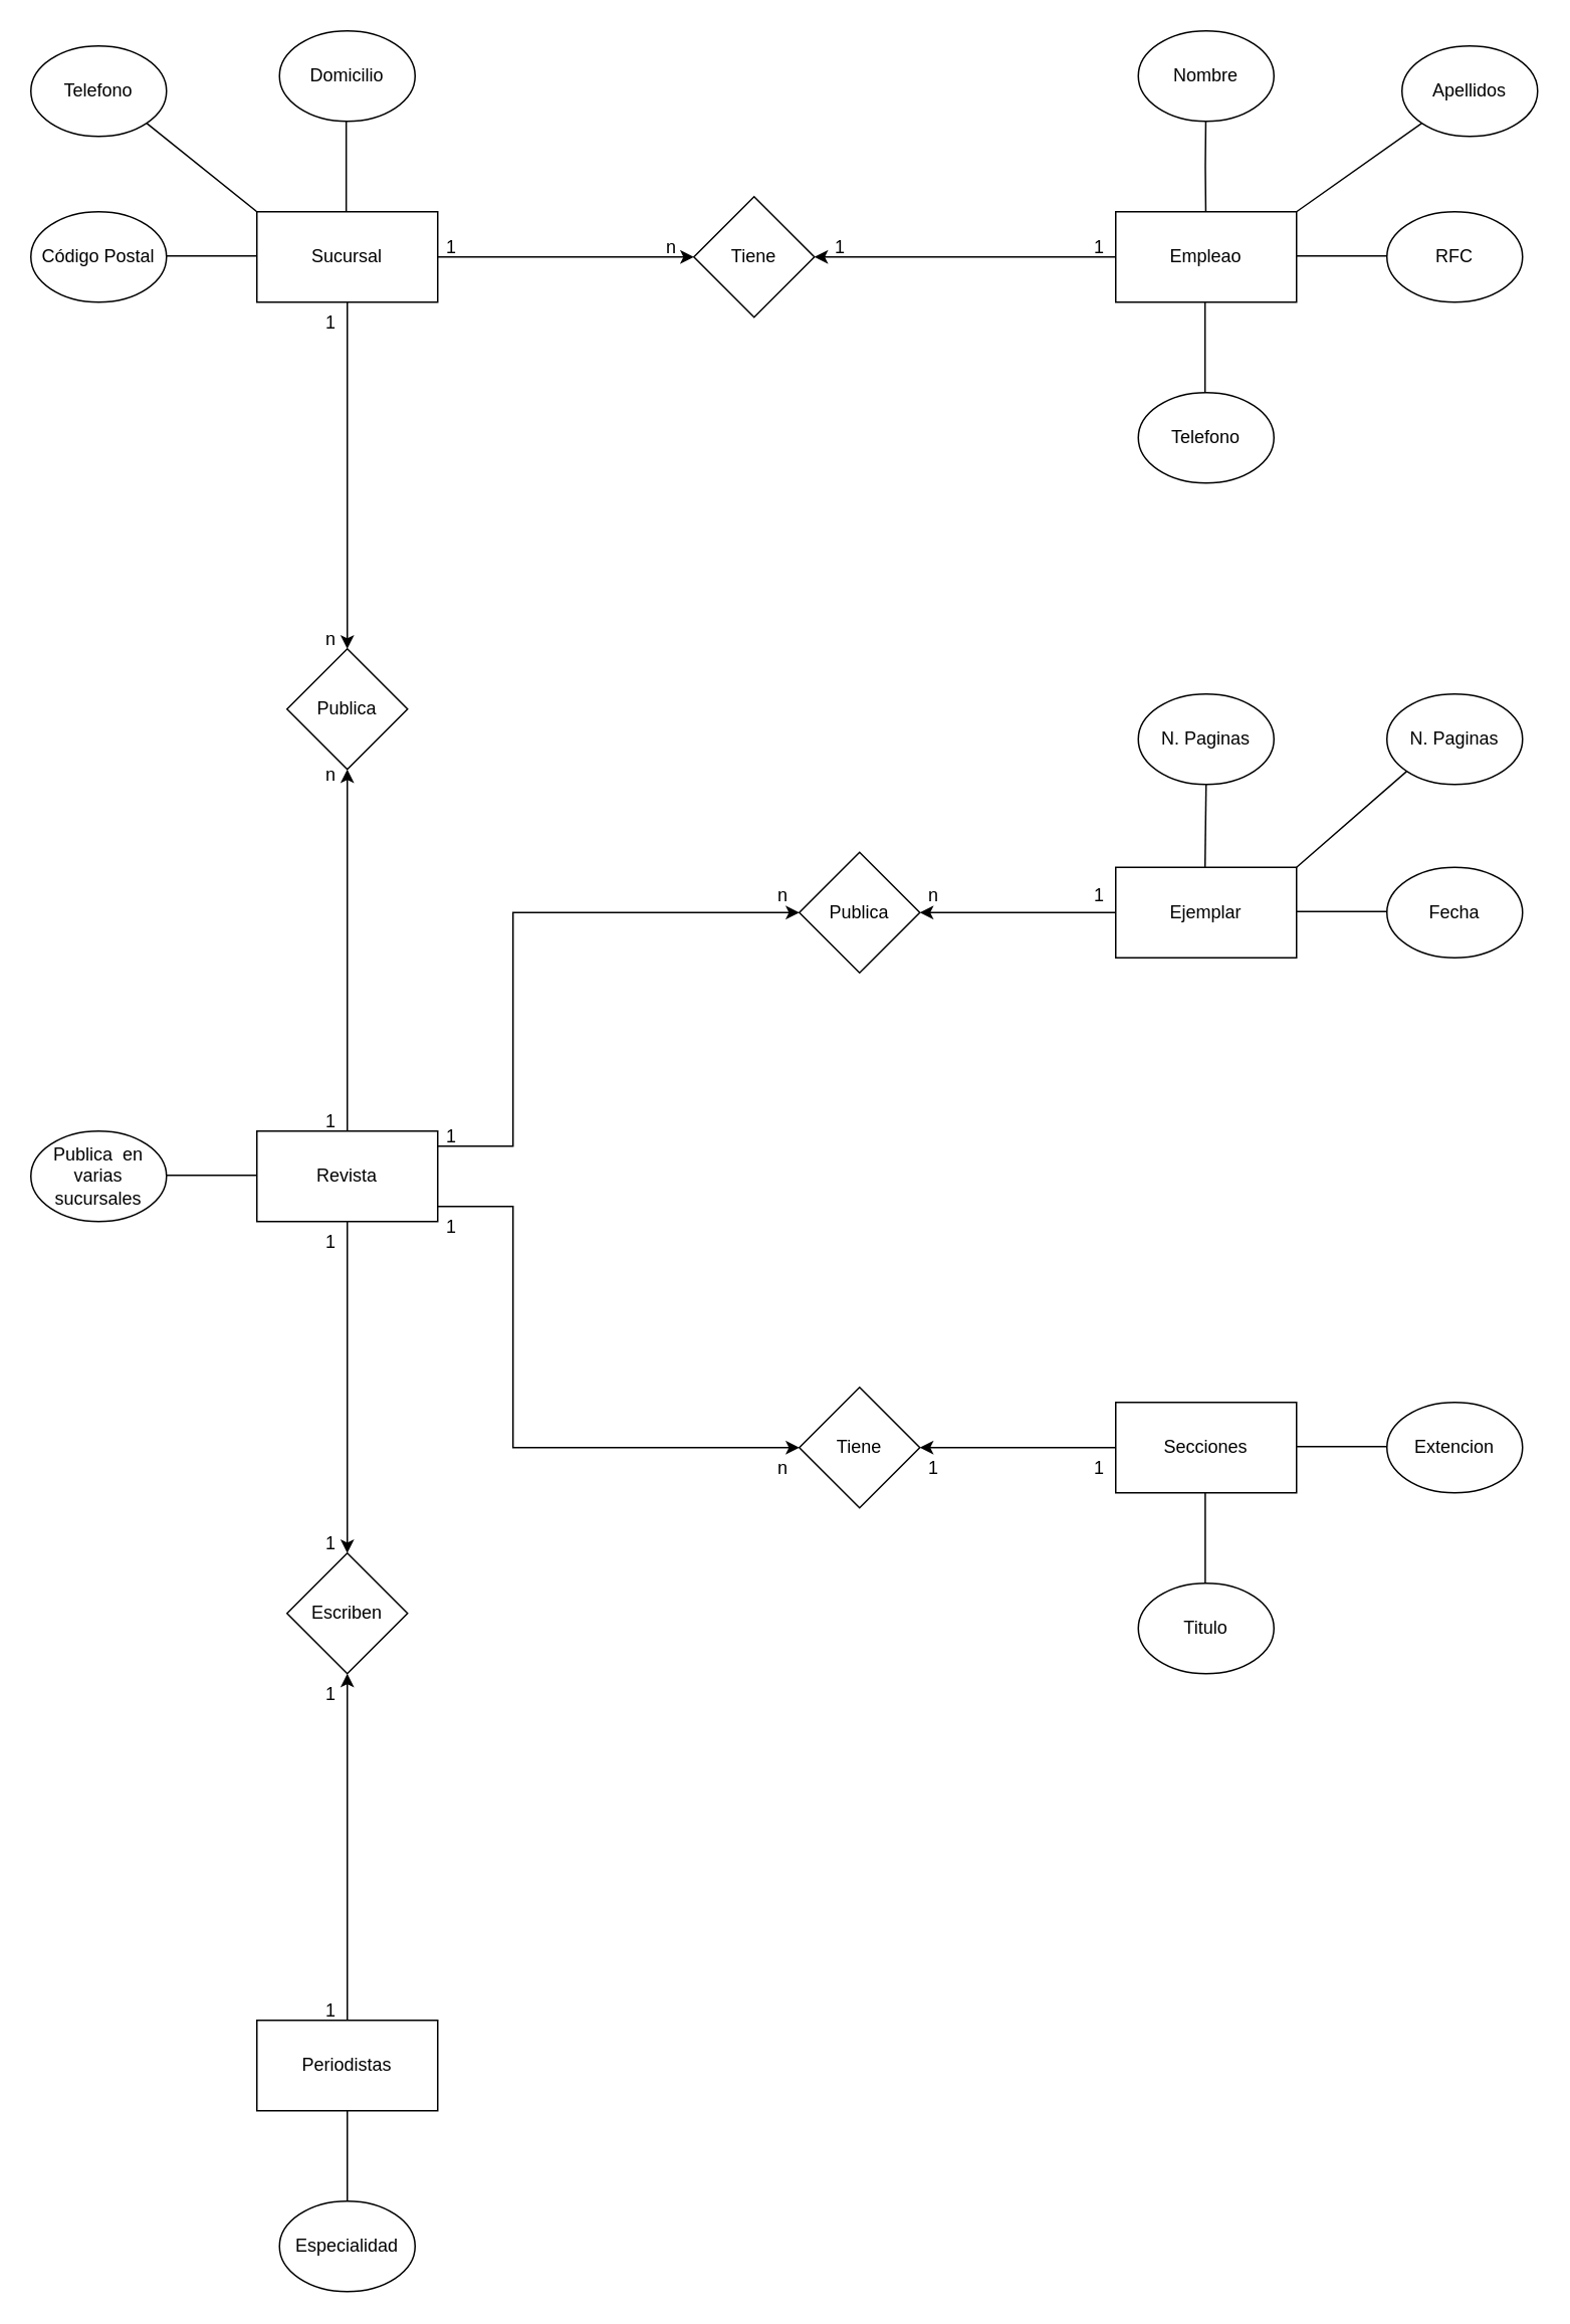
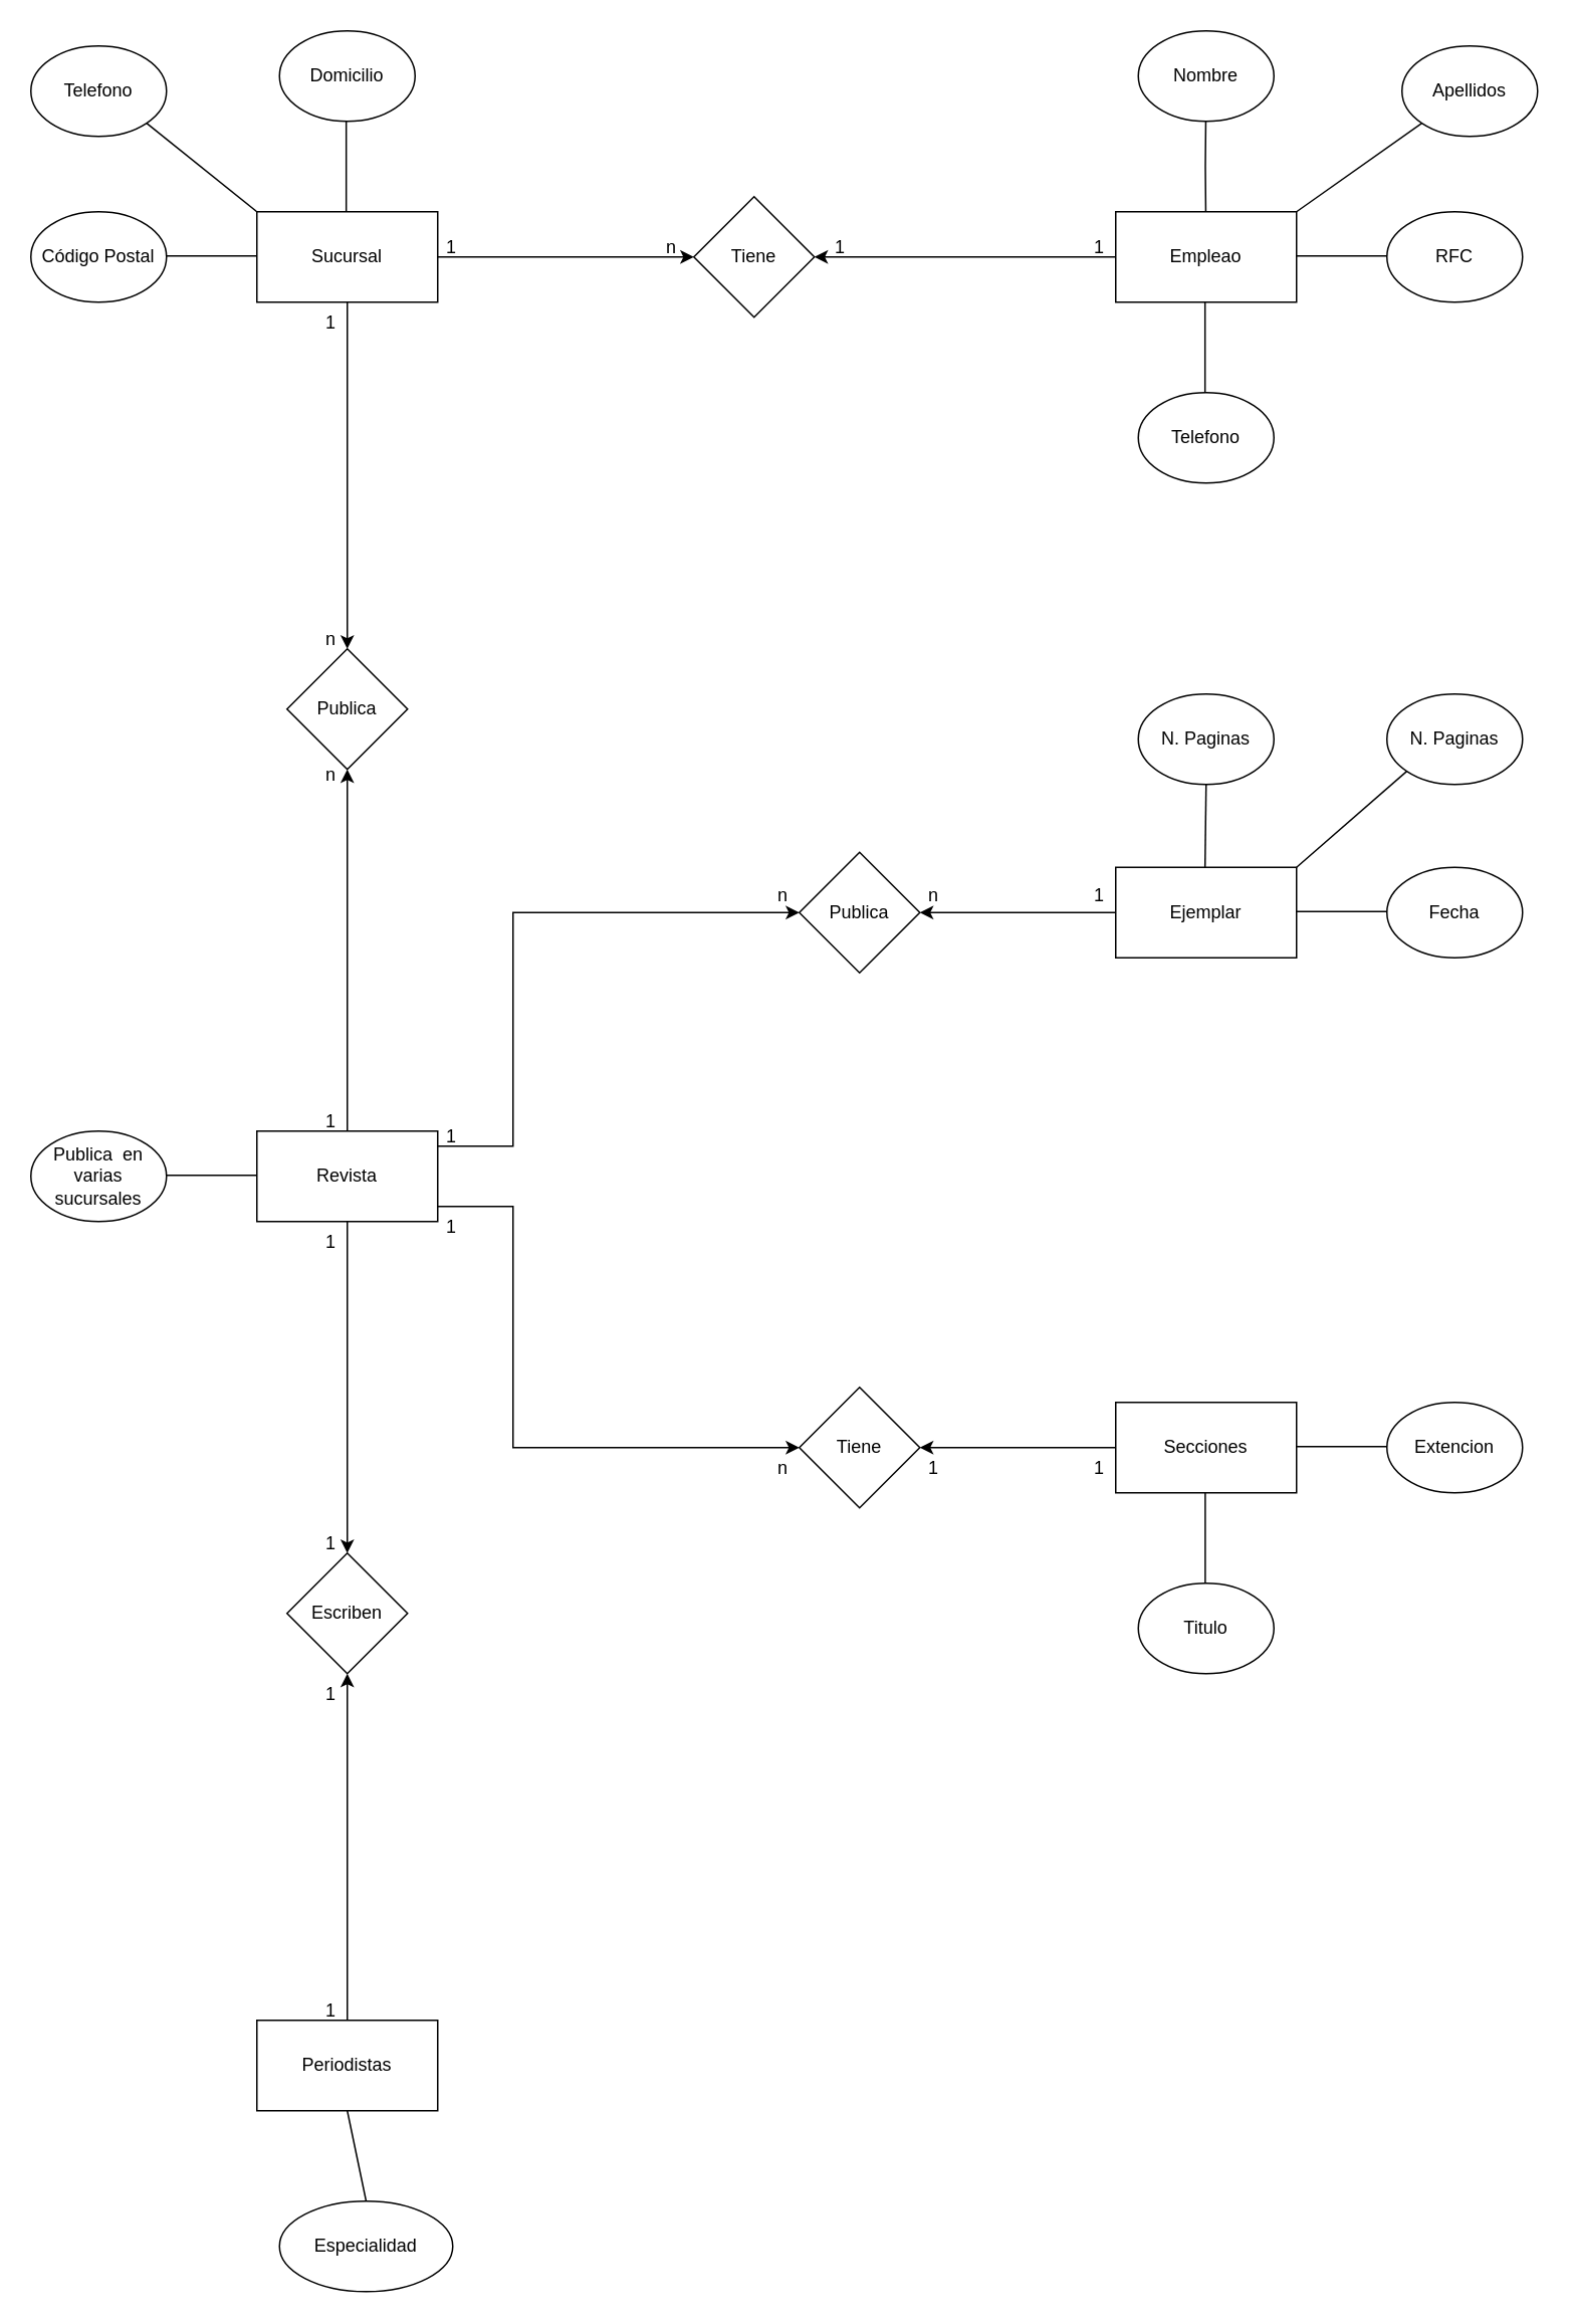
- <mxCell id="25" value="Especialidad" style="ellipse;whiteSpace=wrap;html=1;rounded=0;" parent="1" vertex="1"><mxGeometry x="185" y="1460" width="90" height="60" as="geometry" /></mxCell>
+ <mxCell id="25" value="Especialidad" style="ellipse;whiteSpace=wrap;html=1;rounded=0;" parent="1" vertex="1"><mxGeometry x="185" y="1460" width="115" height="60" as="geometry" /></mxCell>
